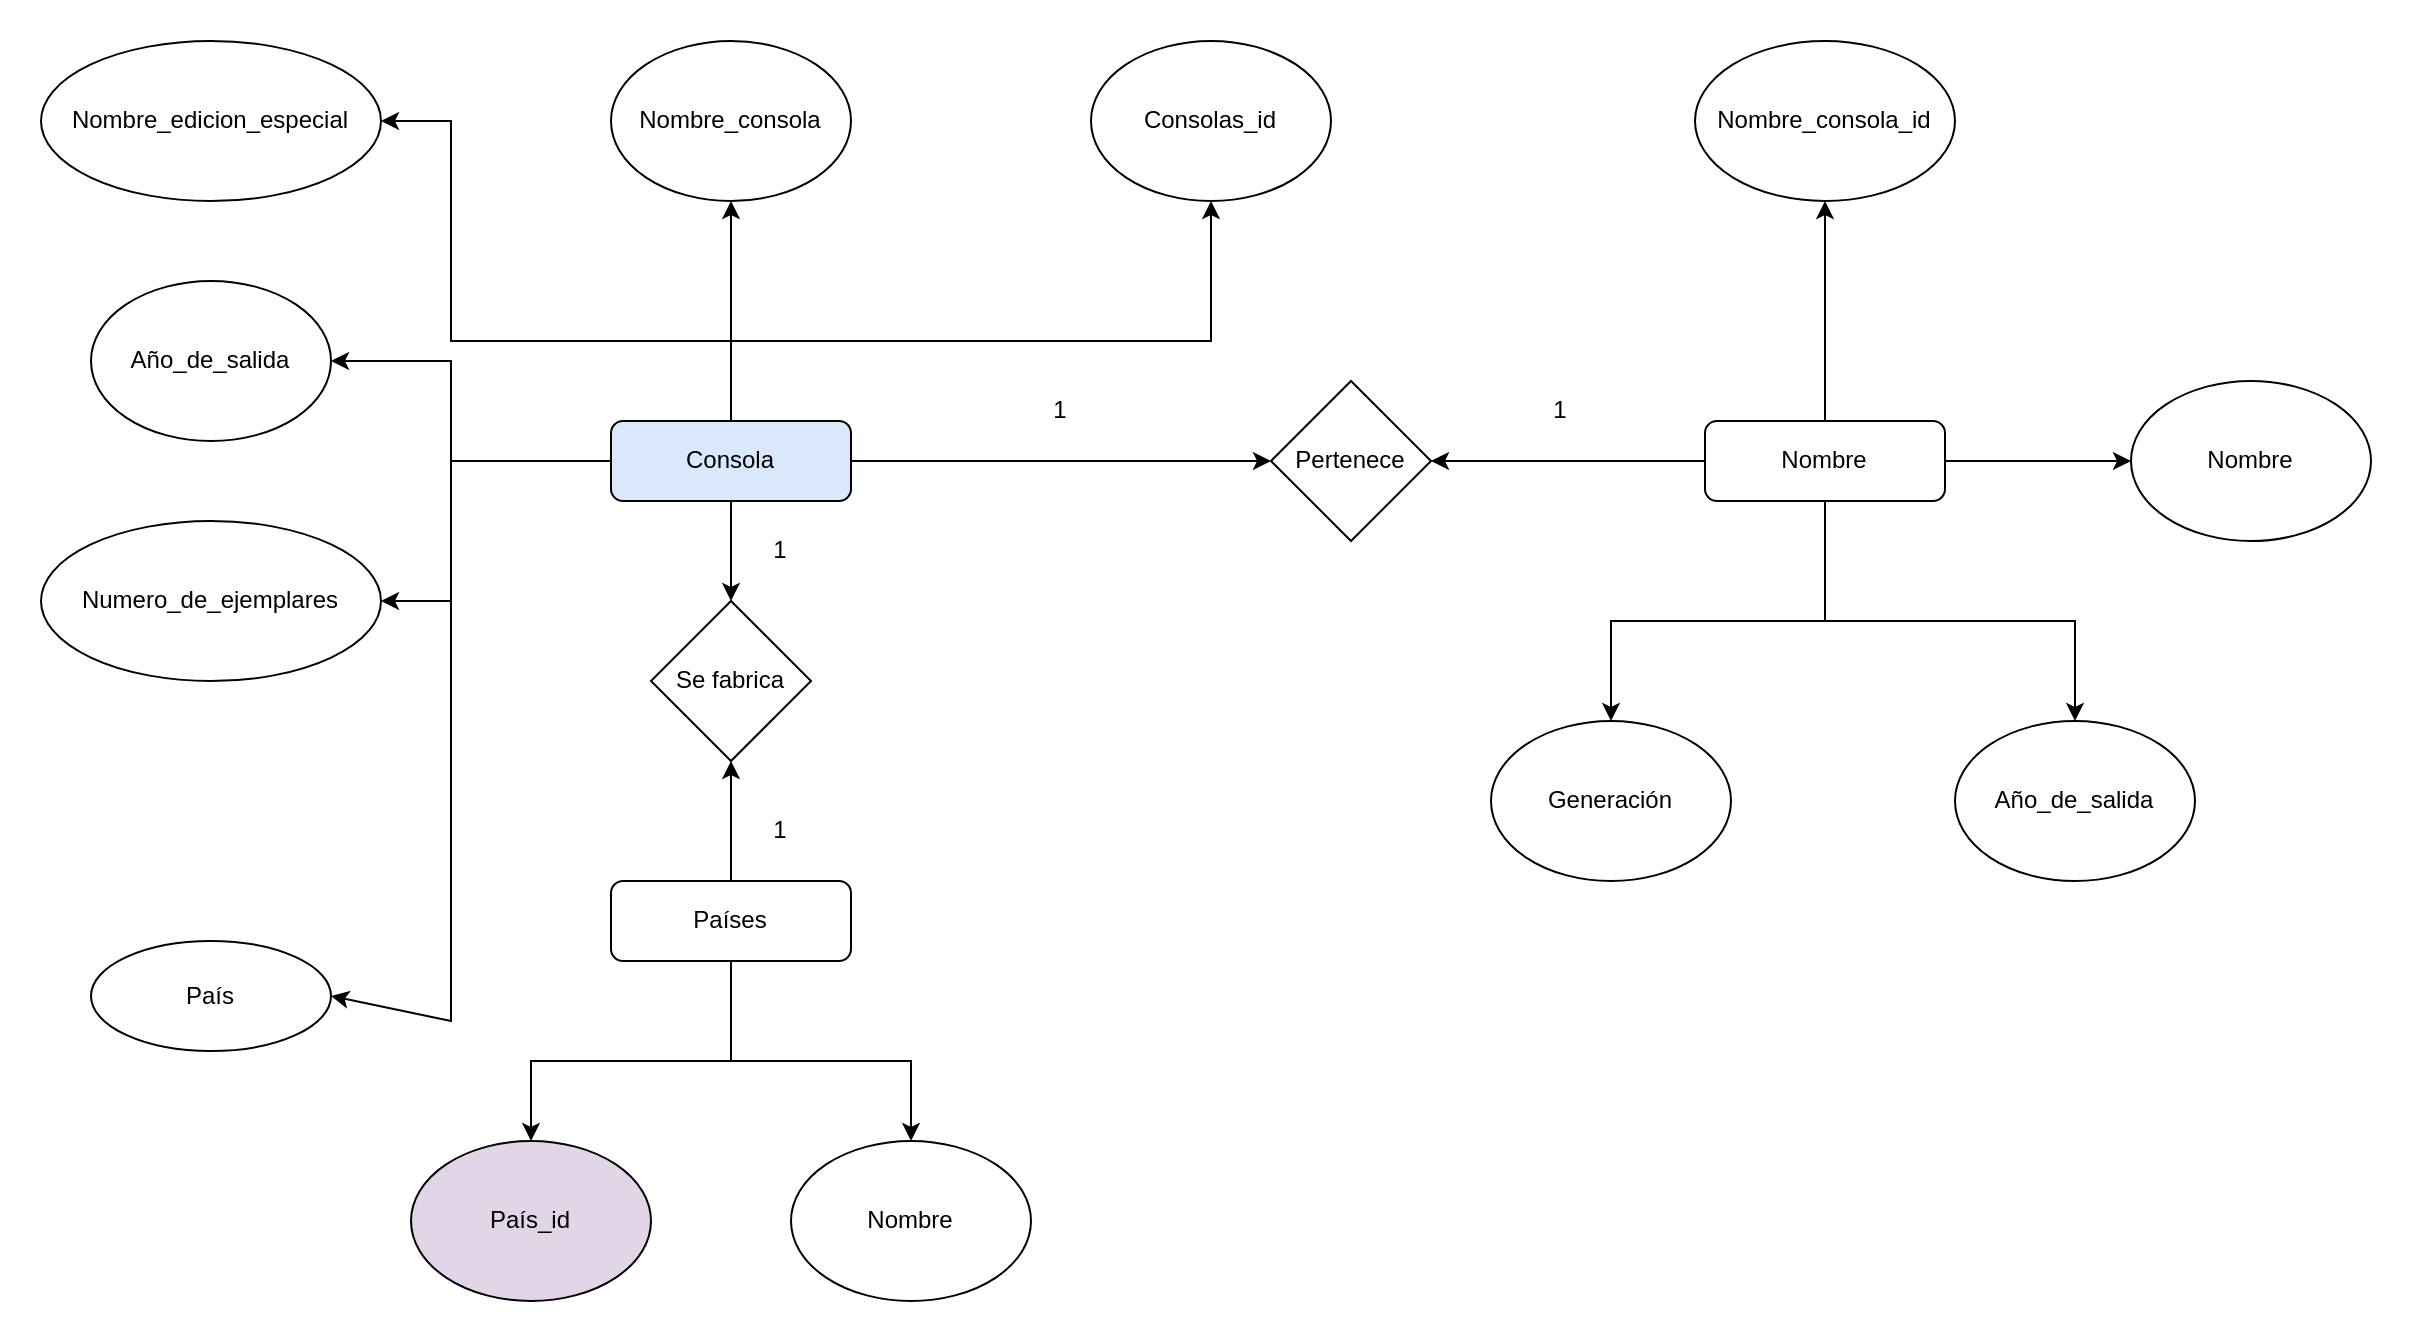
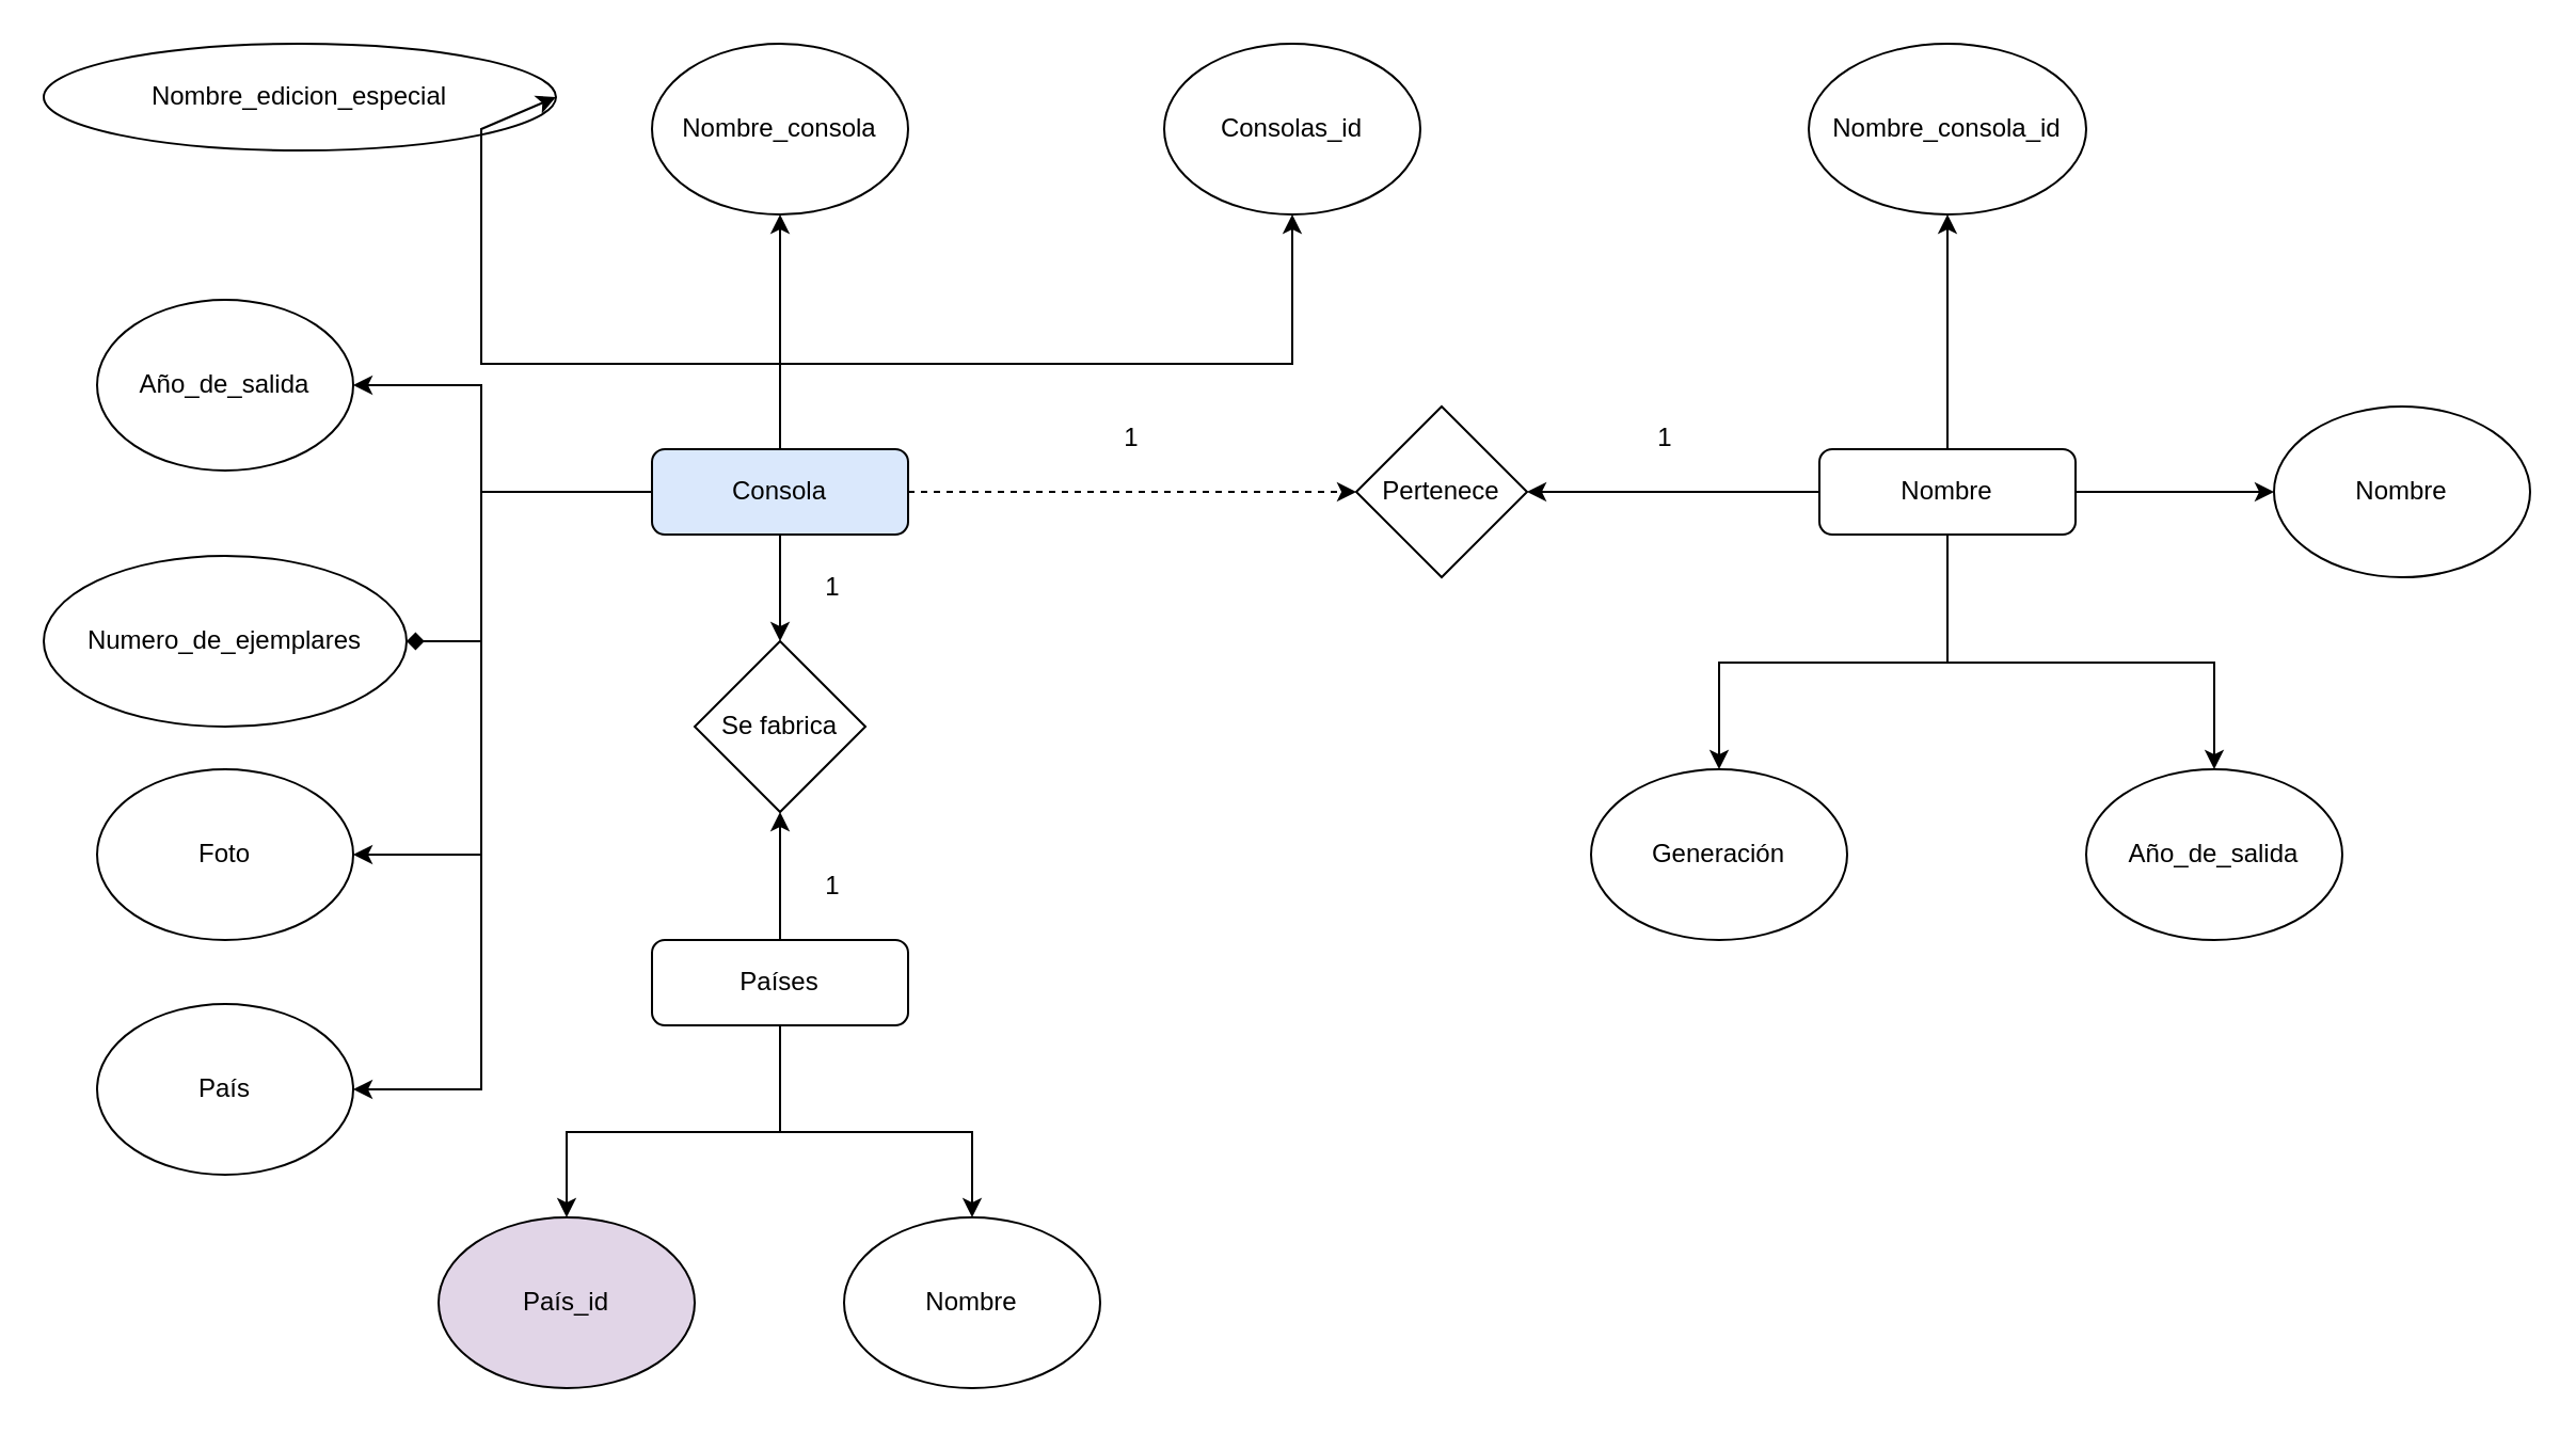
- <mxCell id="15" value="Nombre_edicion_especial" style="ellipse;whiteSpace=wrap;html=1;" parent="1" vertex="1"><mxGeometry x="20" y="20" width="170" height="80" as="geometry" /></mxCell>
+ <mxCell id="15" value="Nombre_edicion_especial" style="ellipse;whiteSpace=wrap;html=1;" parent="1" vertex="1"><mxGeometry x="20" y="20" width="240" height="50" as="geometry" /></mxCell>
- <mxCell id="29" value="" style="endArrow=classic;html=1;rounded=0;exitX=1;exitY=0.5;exitDx=0;exitDy=0;entryX=0;entryY=0.5;entryDx=0;entryDy=0;" parent="1" source="2" target="27" edge="1"><mxGeometry width="50" height="50" relative="1" as="geometry"><mxPoint x="545" y="370" as="sourcePoint" /><mxPoint x="595" y="320" as="targetPoint" /></mxGeometry></mxCell>
+ <mxCell id="29" value="" style="endArrow=classic;html=1;rounded=0;exitX=1;exitY=0.5;exitDx=0;exitDy=0;entryX=0;entryY=0.5;entryDx=0;entryDy=0;dashed=1;" parent="1" source="2" target="27" edge="1"><mxGeometry width="50" height="50" relative="1" as="geometry"><mxPoint x="545" y="370" as="sourcePoint" /><mxPoint x="595" y="320" as="targetPoint" /></mxGeometry></mxCell>
- <mxCell id="24" value="" style="endArrow=classic;html=1;rounded=0;entryX=1;entryY=0.5;entryDx=0;entryDy=0;exitX=0;exitY=0.5;exitDx=0;exitDy=0;" parent="1" source="2" target="17" edge="1"><mxGeometry width="50" height="50" relative="1" as="geometry"><mxPoint x="205" y="360" as="sourcePoint" /><mxPoint x="255" y="310" as="targetPoint" /><Array as="points"><mxPoint x="225" y="230" /><mxPoint x="225" y="300" /></Array></mxGeometry></mxCell>
+ <mxCell id="24" value="" style="endArrow=diamond;html=1;rounded=0;entryX=1;entryY=0.5;entryDx=0;entryDy=0;exitX=0;exitY=0.5;exitDx=0;exitDy=0;" parent="1" source="2" target="17" edge="1"><mxGeometry width="50" height="50" relative="1" as="geometry"><mxPoint x="205" y="360" as="sourcePoint" /><mxPoint x="255" y="310" as="targetPoint" /><Array as="points"><mxPoint x="225" y="230" /><mxPoint x="225" y="300" /></Array></mxGeometry></mxCell>
+ <mxCell id="18" value="Foto" style="ellipse;whiteSpace=wrap;html=1;" parent="1" vertex="1"><mxGeometry x="45" y="360" width="120" height="80" as="geometry" /></mxCell>
+ <mxCell id="25" value="" style="endArrow=classic;html=1;rounded=0;entryX=1;entryY=0.5;entryDx=0;entryDy=0;exitX=0;exitY=0.5;exitDx=0;exitDy=0;" parent="1" source="2" target="18" edge="1"><mxGeometry width="50" height="50" relative="1" as="geometry"><mxPoint x="245" y="450" as="sourcePoint" /><mxPoint x="295" y="400" as="targetPoint" /><Array as="points"><mxPoint x="225" y="230" /><mxPoint x="225" y="400" /></Array></mxGeometry></mxCell>
- <mxCell id="19" value="País" style="ellipse;whiteSpace=wrap;html=1;" parent="1" vertex="1"><mxGeometry x="45" y="470" width="120" height="55" as="geometry" /></mxCell>
+ <mxCell id="19" value="País" style="ellipse;whiteSpace=wrap;html=1;" parent="1" vertex="1"><mxGeometry x="45" y="470" width="120" height="80" as="geometry" /></mxCell>
